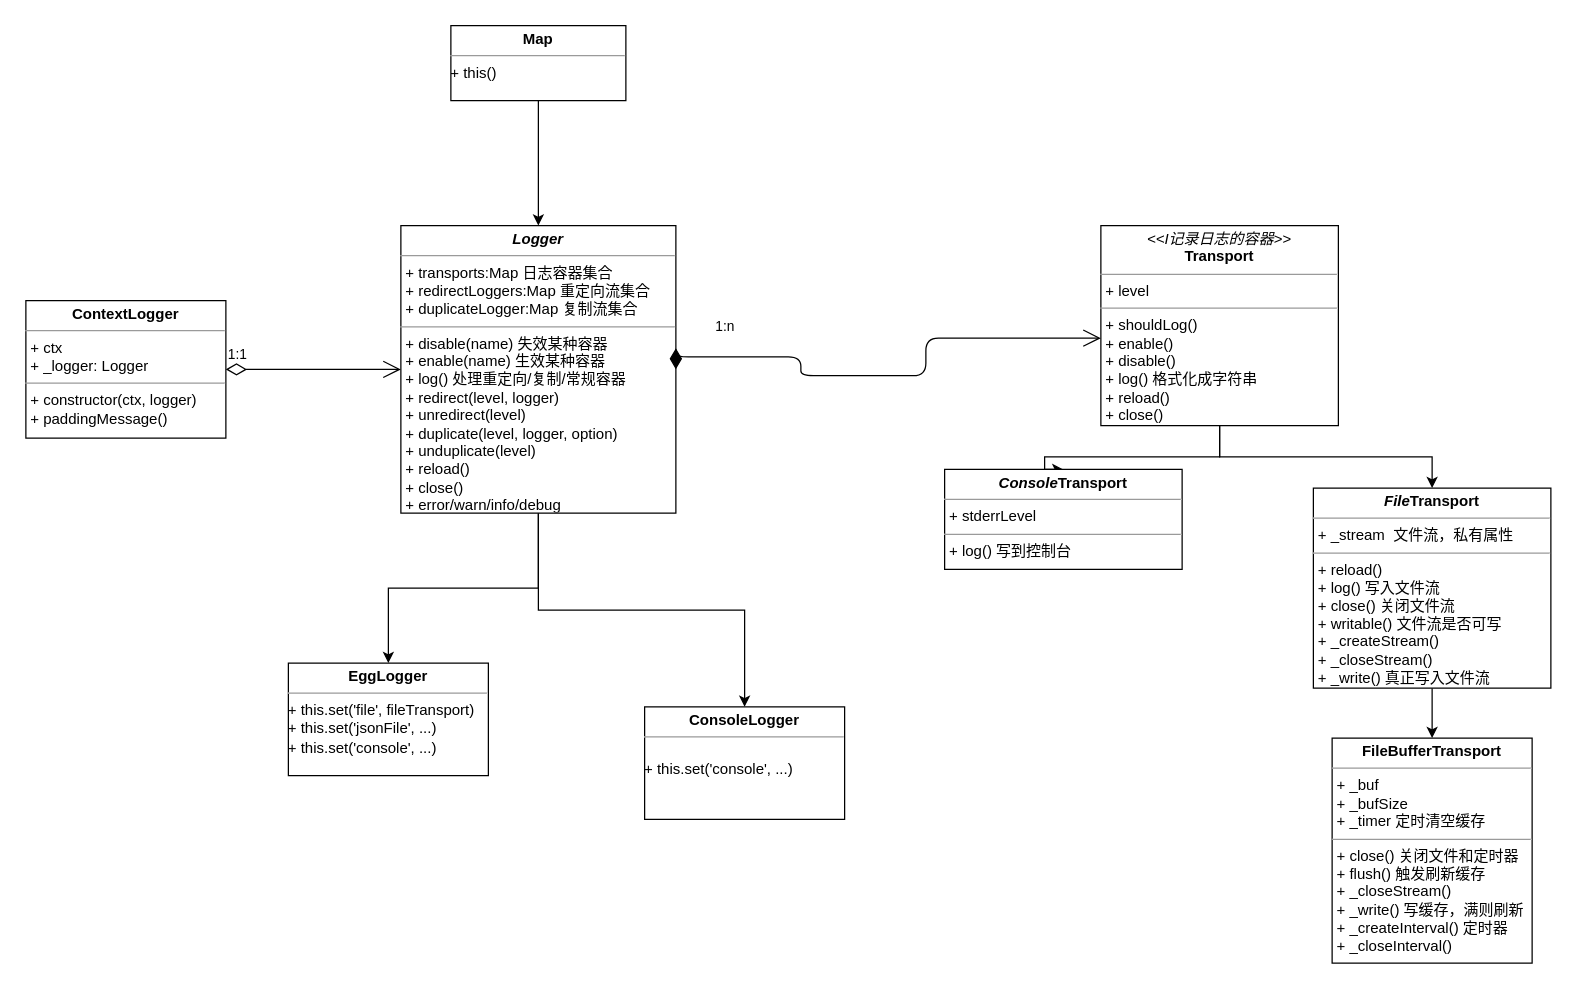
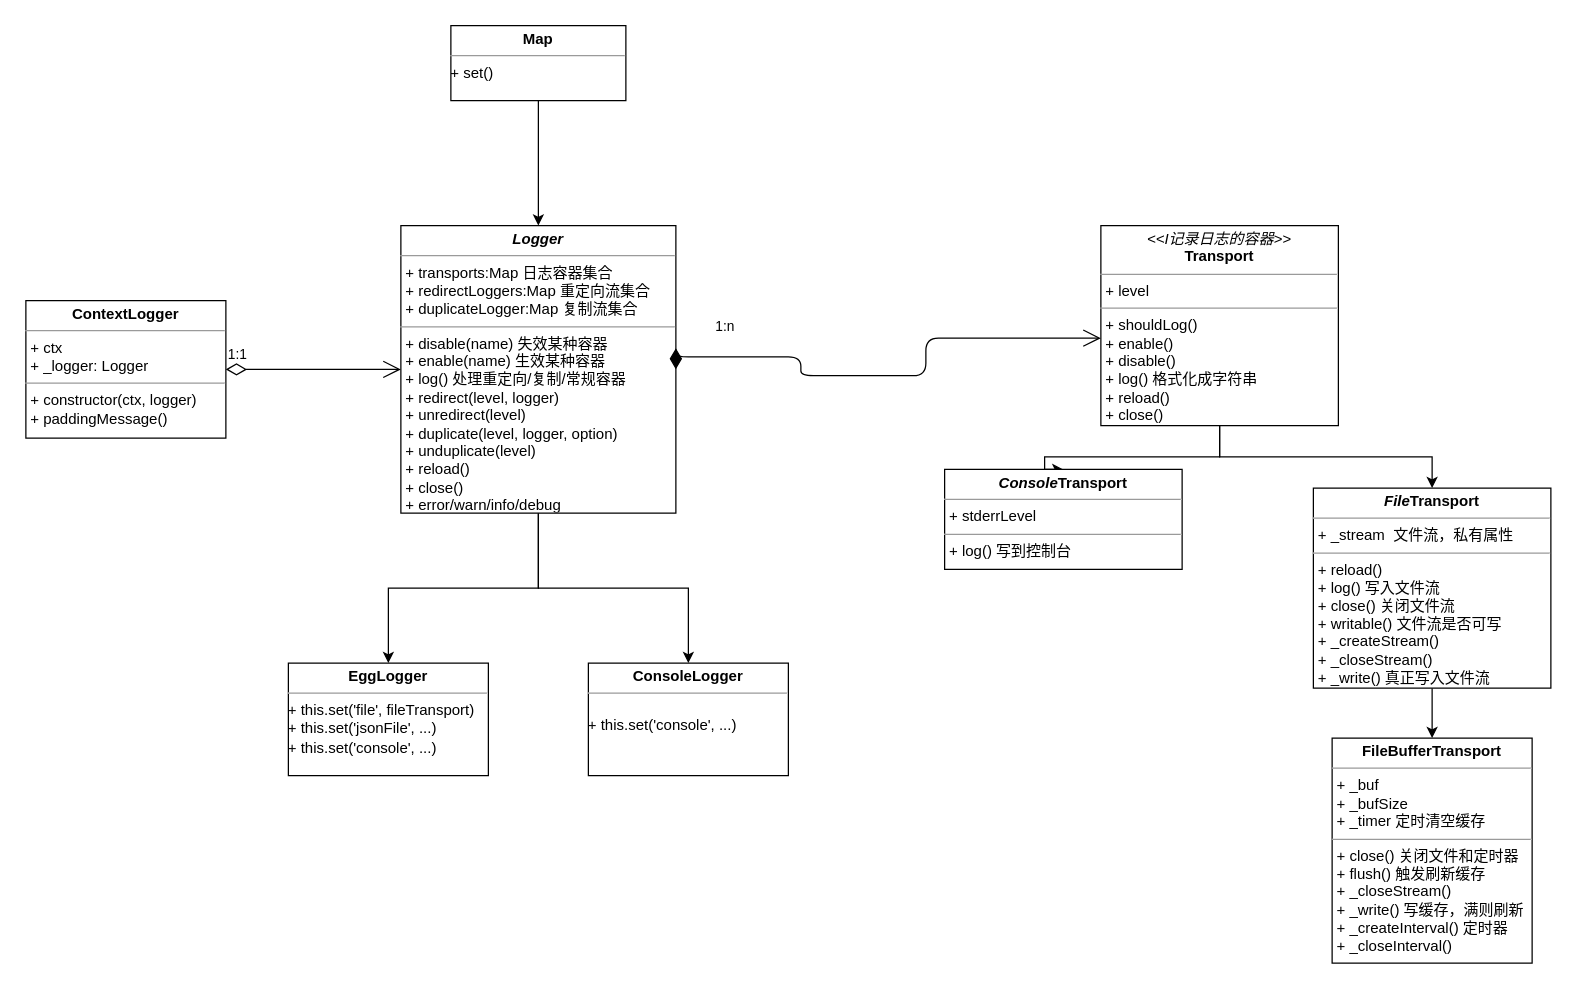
- <mxCell id="14" value="&lt;p style=&quot;margin: 0px ; margin-top: 4px ; text-align: center&quot;&gt;&lt;b&gt;Map&lt;/b&gt;&lt;/p&gt;&lt;hr size=&quot;1&quot;&gt;&lt;div style=&quot;height: 2px&quot;&gt;+ this()&lt;/div&gt;" style="verticalAlign=top;align=left;overflow=fill;fontSize=12;fontFamily=Helvetica;html=1;" vertex="1" parent="1"><mxGeometry x="360" y="20" width="140" height="60" as="geometry" /></mxCell>
+ <mxCell id="14" value="&lt;p style=&quot;margin: 0px ; margin-top: 4px ; text-align: center&quot;&gt;&lt;b&gt;Map&lt;/b&gt;&lt;/p&gt;&lt;hr size=&quot;1&quot;&gt;&lt;div style=&quot;height: 2px&quot;&gt;+ set()&lt;/div&gt;" style="verticalAlign=top;align=left;overflow=fill;fontSize=12;fontFamily=Helvetica;html=1;" vertex="1" parent="1"><mxGeometry x="360" y="20" width="140" height="60" as="geometry" /></mxCell>
- <mxCell id="16" value="&lt;p style=&quot;margin: 0px ; margin-top: 4px ; text-align: center&quot;&gt;&lt;b&gt;ConsoleLogger&lt;/b&gt;&lt;/p&gt;&lt;hr size=&quot;1&quot;&gt;&lt;div style=&quot;height: 2px&quot;&gt;&lt;br&gt;&lt;/div&gt;&lt;div style=&quot;height: 2px&quot;&gt;&lt;div style=&quot;height: 2px&quot;&gt;&lt;br&gt;&lt;/div&gt;&lt;div style=&quot;height: 2px&quot;&gt;&lt;br&gt;&lt;/div&gt;&lt;div style=&quot;height: 2px&quot;&gt;&lt;br&gt;&lt;/div&gt;&lt;div style=&quot;height: 2px&quot;&gt;&lt;br&gt;&lt;/div&gt;&lt;div style=&quot;height: 2px&quot;&gt;&lt;br&gt;&lt;/div&gt;&lt;div style=&quot;height: 2px&quot;&gt;&lt;div style=&quot;height: 2px&quot;&gt;+ this.set('console', ...)&lt;/div&gt;&lt;div style=&quot;height: 2px&quot;&gt;&lt;br&gt;&lt;/div&gt;&lt;/div&gt;&lt;/div&gt;" style="verticalAlign=top;align=left;overflow=fill;fontSize=12;fontFamily=Helvetica;html=1;" vertex="1" parent="1"><mxGeometry x="515" y="565" width="160" height="90" as="geometry" /></mxCell>
+ <mxCell id="16" value="&lt;p style=&quot;margin: 0px ; margin-top: 4px ; text-align: center&quot;&gt;&lt;b&gt;ConsoleLogger&lt;/b&gt;&lt;/p&gt;&lt;hr size=&quot;1&quot;&gt;&lt;div style=&quot;height: 2px&quot;&gt;&lt;br&gt;&lt;/div&gt;&lt;div style=&quot;height: 2px&quot;&gt;&lt;div style=&quot;height: 2px&quot;&gt;&lt;br&gt;&lt;/div&gt;&lt;div style=&quot;height: 2px&quot;&gt;&lt;br&gt;&lt;/div&gt;&lt;div style=&quot;height: 2px&quot;&gt;&lt;br&gt;&lt;/div&gt;&lt;div style=&quot;height: 2px&quot;&gt;&lt;br&gt;&lt;/div&gt;&lt;div style=&quot;height: 2px&quot;&gt;&lt;br&gt;&lt;/div&gt;&lt;div style=&quot;height: 2px&quot;&gt;&lt;div style=&quot;height: 2px&quot;&gt;+ this.set('console', ...)&lt;/div&gt;&lt;div style=&quot;height: 2px&quot;&gt;&lt;br&gt;&lt;/div&gt;&lt;/div&gt;&lt;/div&gt;" style="verticalAlign=top;align=left;overflow=fill;fontSize=12;fontFamily=Helvetica;html=1;" vertex="1" parent="1"><mxGeometry x="470" y="530" width="160" height="90" as="geometry" /></mxCell>
